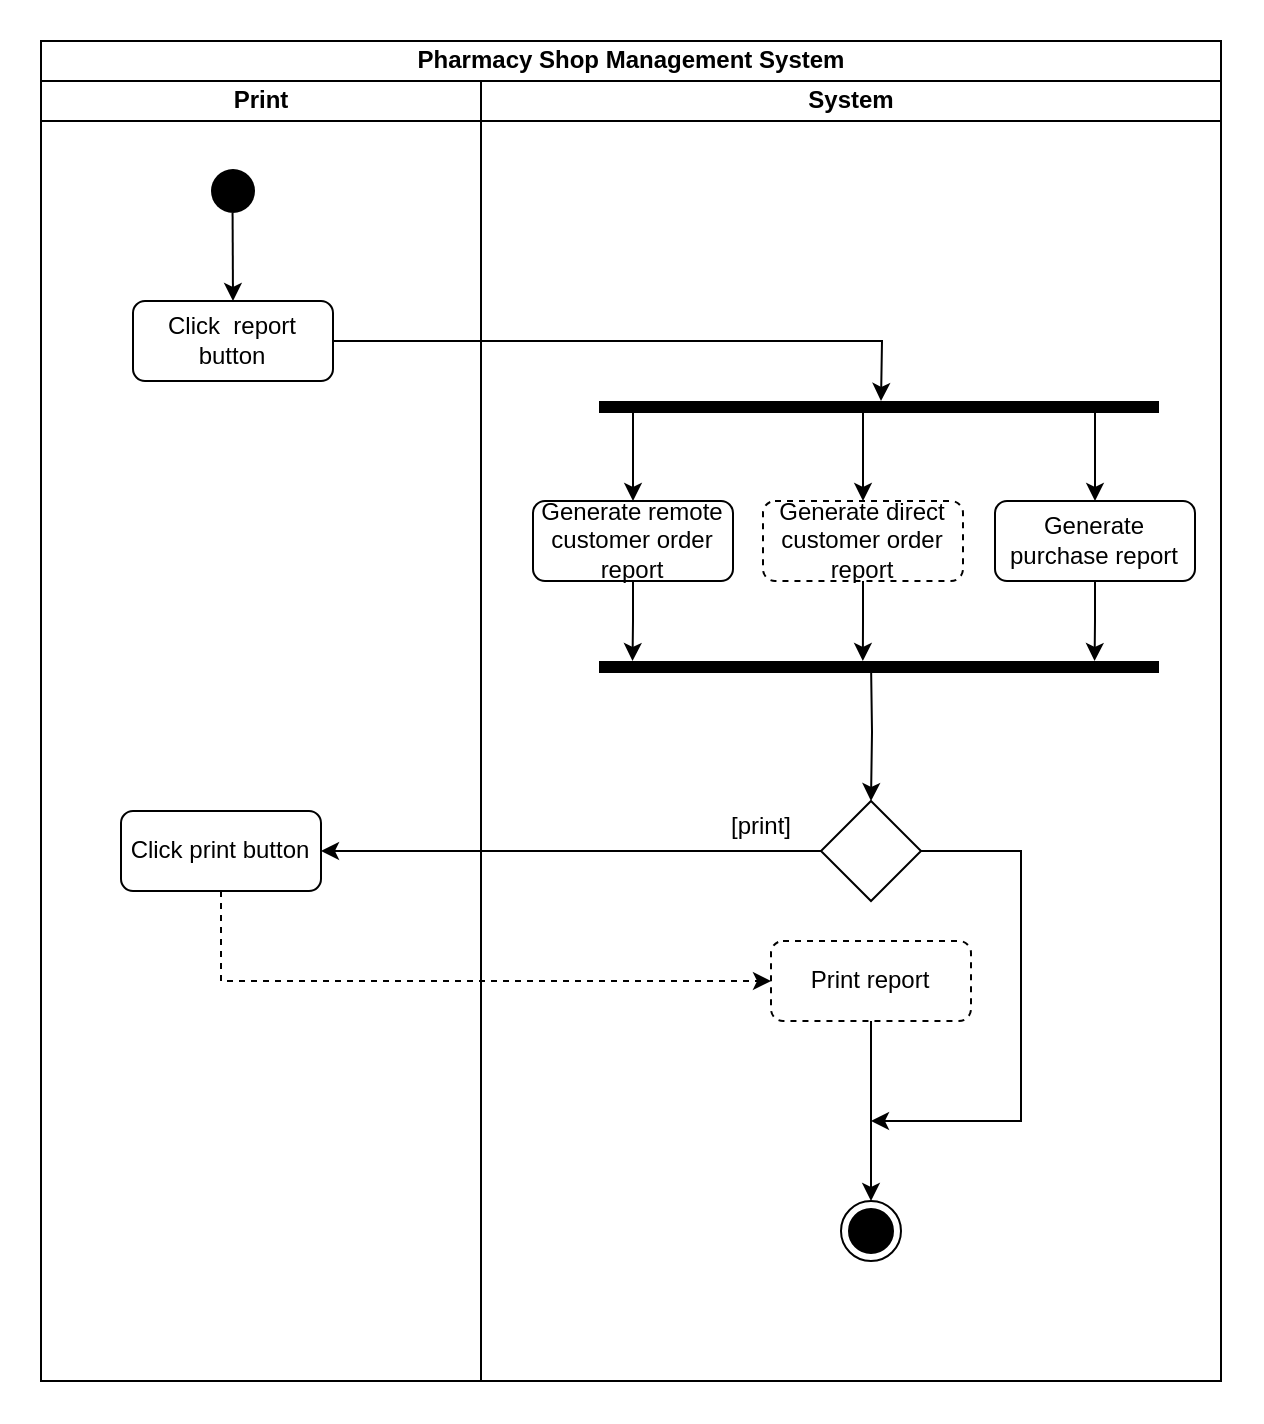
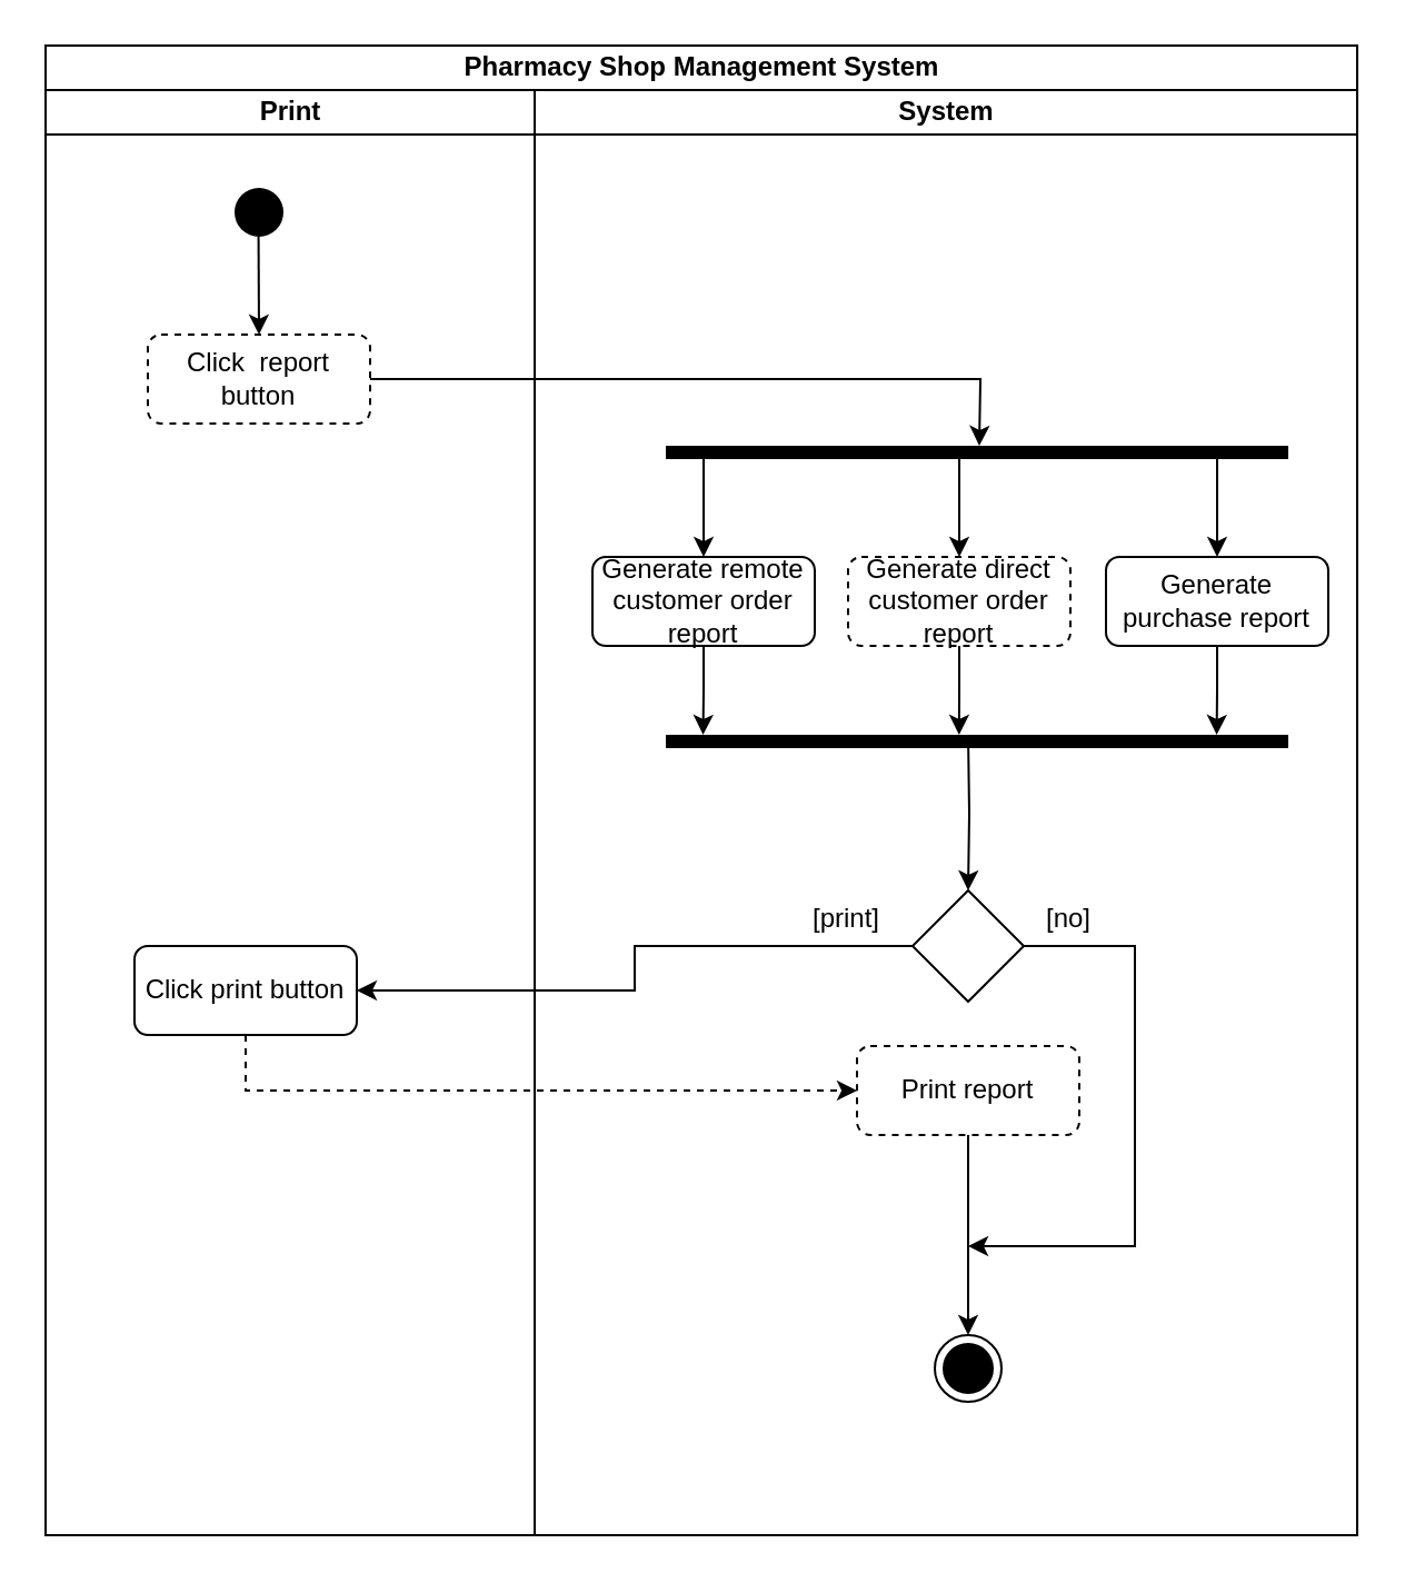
- <mxCell id="7" value="Click&amp;nbsp; report button" style="rounded=1;whiteSpace=wrap;html=1;" parent="3" vertex="1"><mxGeometry x="46" y="110" width="100" height="40" as="geometry" /></mxCell>
+ <mxCell id="7" value="Click&amp;nbsp; report button" style="rounded=1;whiteSpace=wrap;html=1;dashed=1;" parent="3" vertex="1"><mxGeometry x="46" y="110" width="100" height="40" as="geometry" /></mxCell>
+ <mxCell id="30" value="[no]" style="text;html=1;align=center;verticalAlign=middle;resizable=0;points=[];autosize=1;strokeColor=none;fillColor=none;" vertex="1" parent="1"><mxGeometry x="460" y="398" width="40" height="30" as="geometry" /></mxCell>
- <mxCell id="8" value="Click print button" style="rounded=1;whiteSpace=wrap;html=1;" vertex="1" parent="3"><mxGeometry x="40" y="365" width="100" height="40" as="geometry" /></mxCell>
+ <mxCell id="8" value="Click print button" style="rounded=1;whiteSpace=wrap;html=1;" vertex="1" parent="3"><mxGeometry x="40" y="385" width="100" height="40" as="geometry" /></mxCell>
